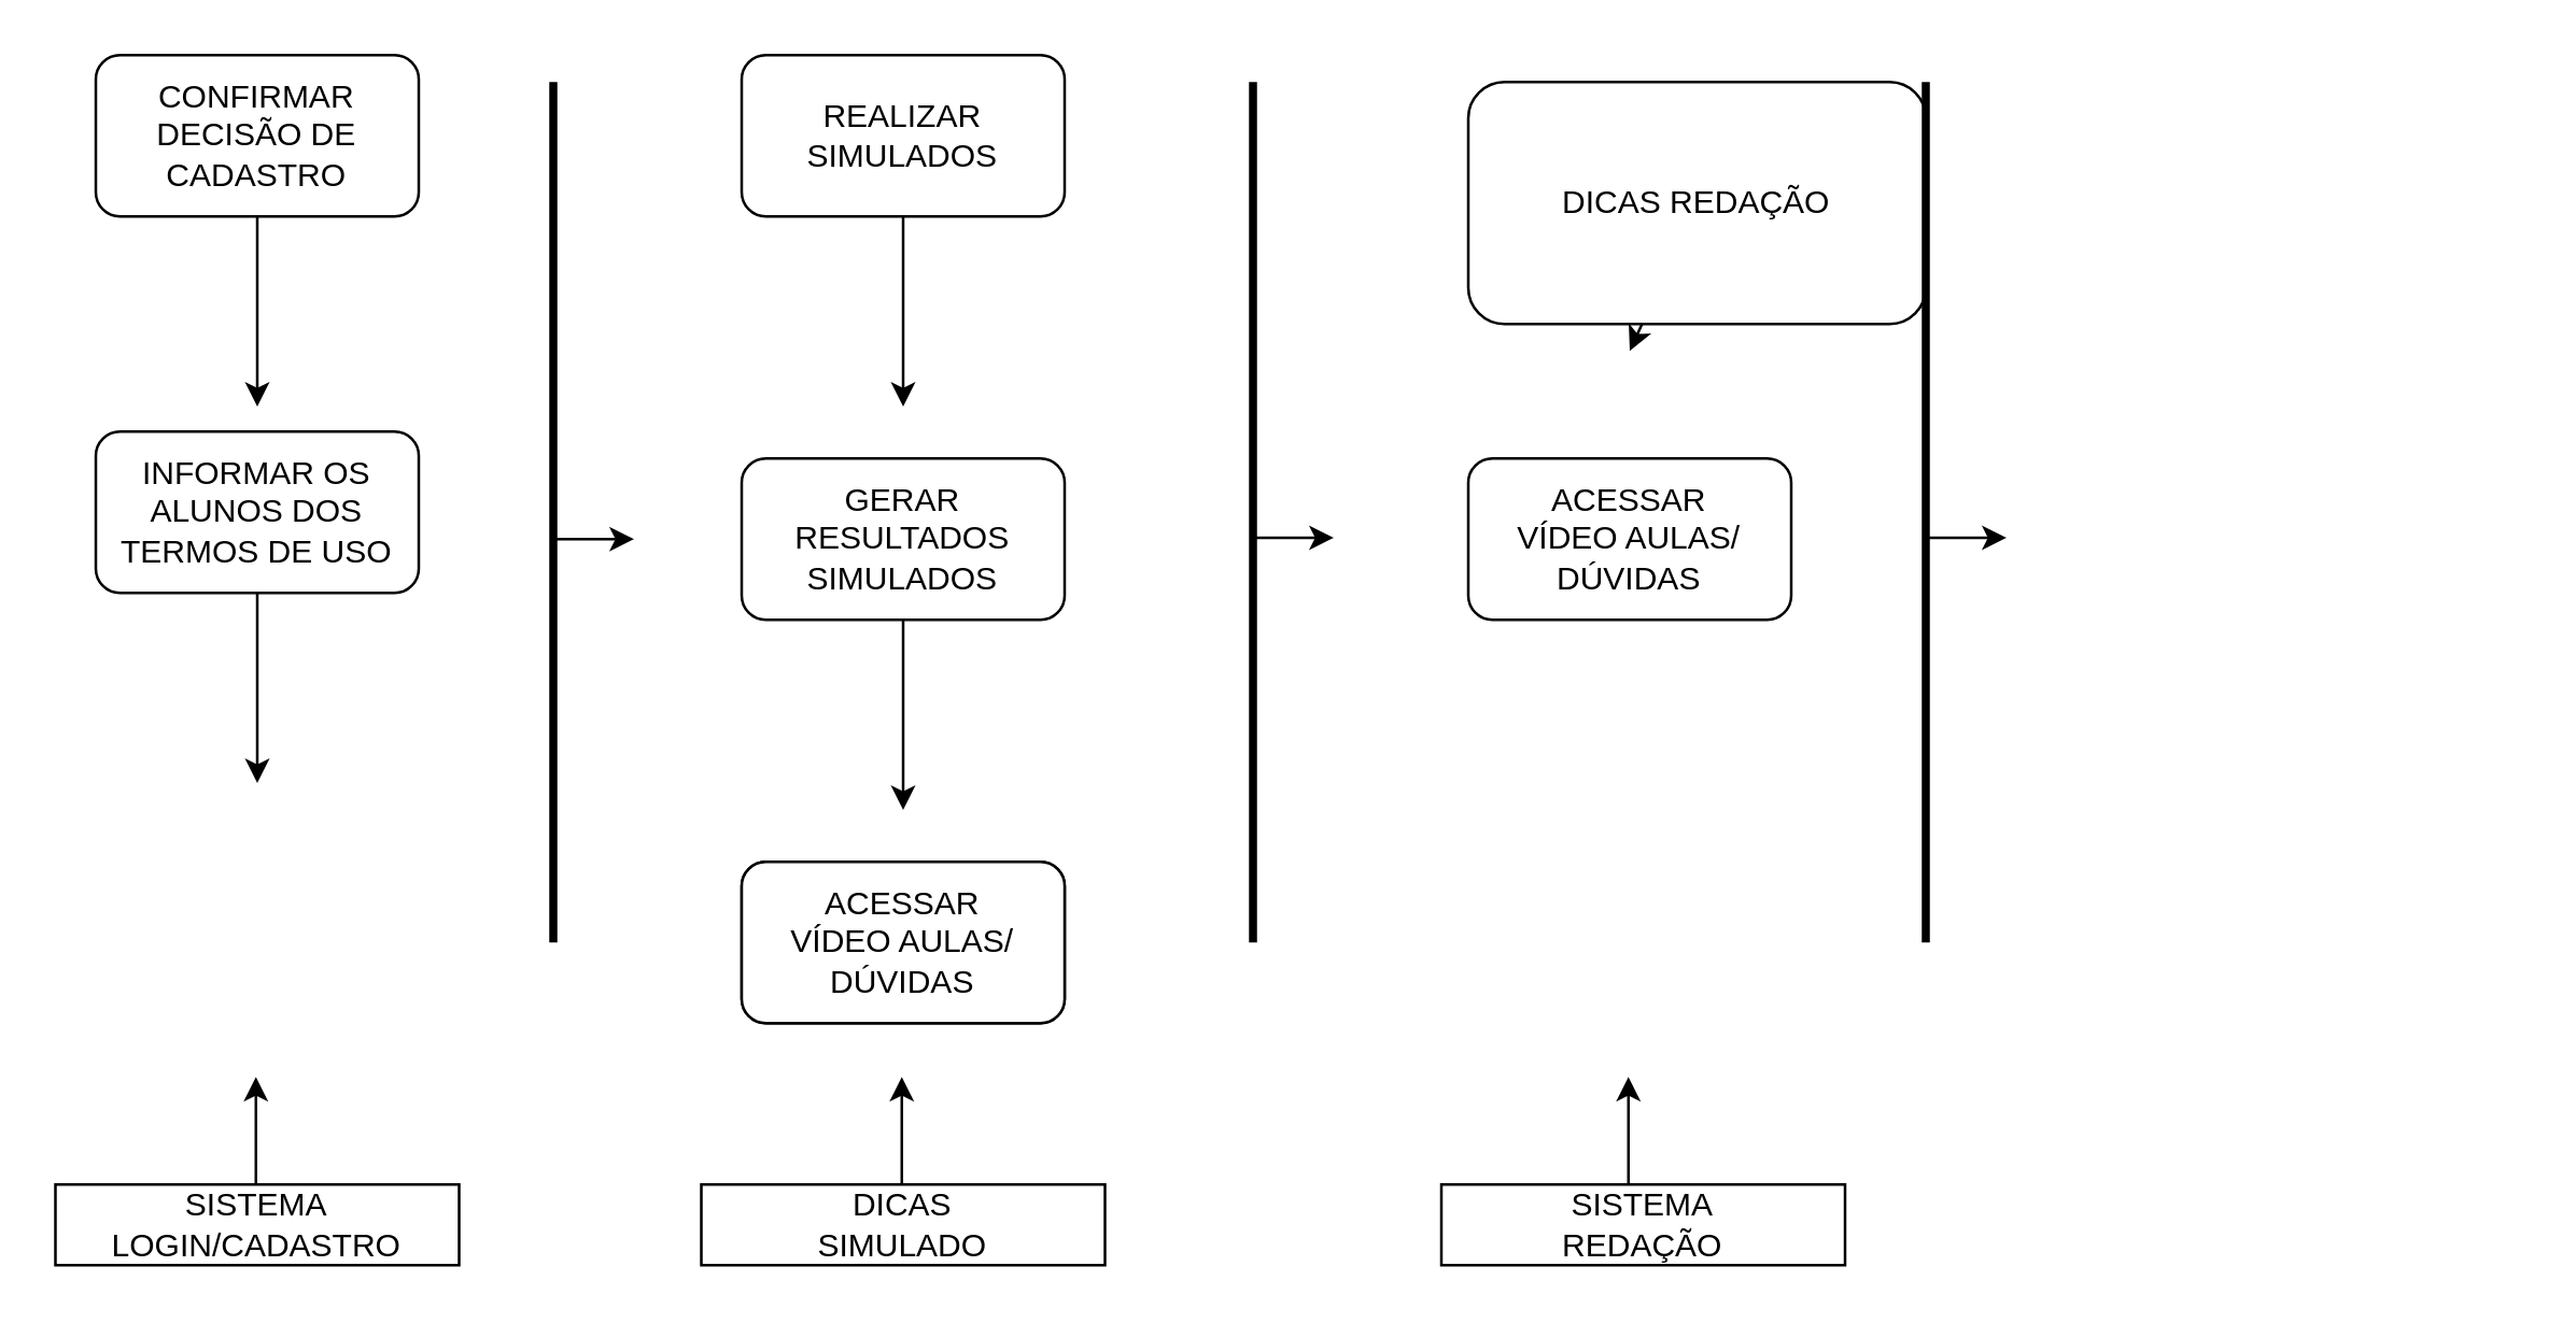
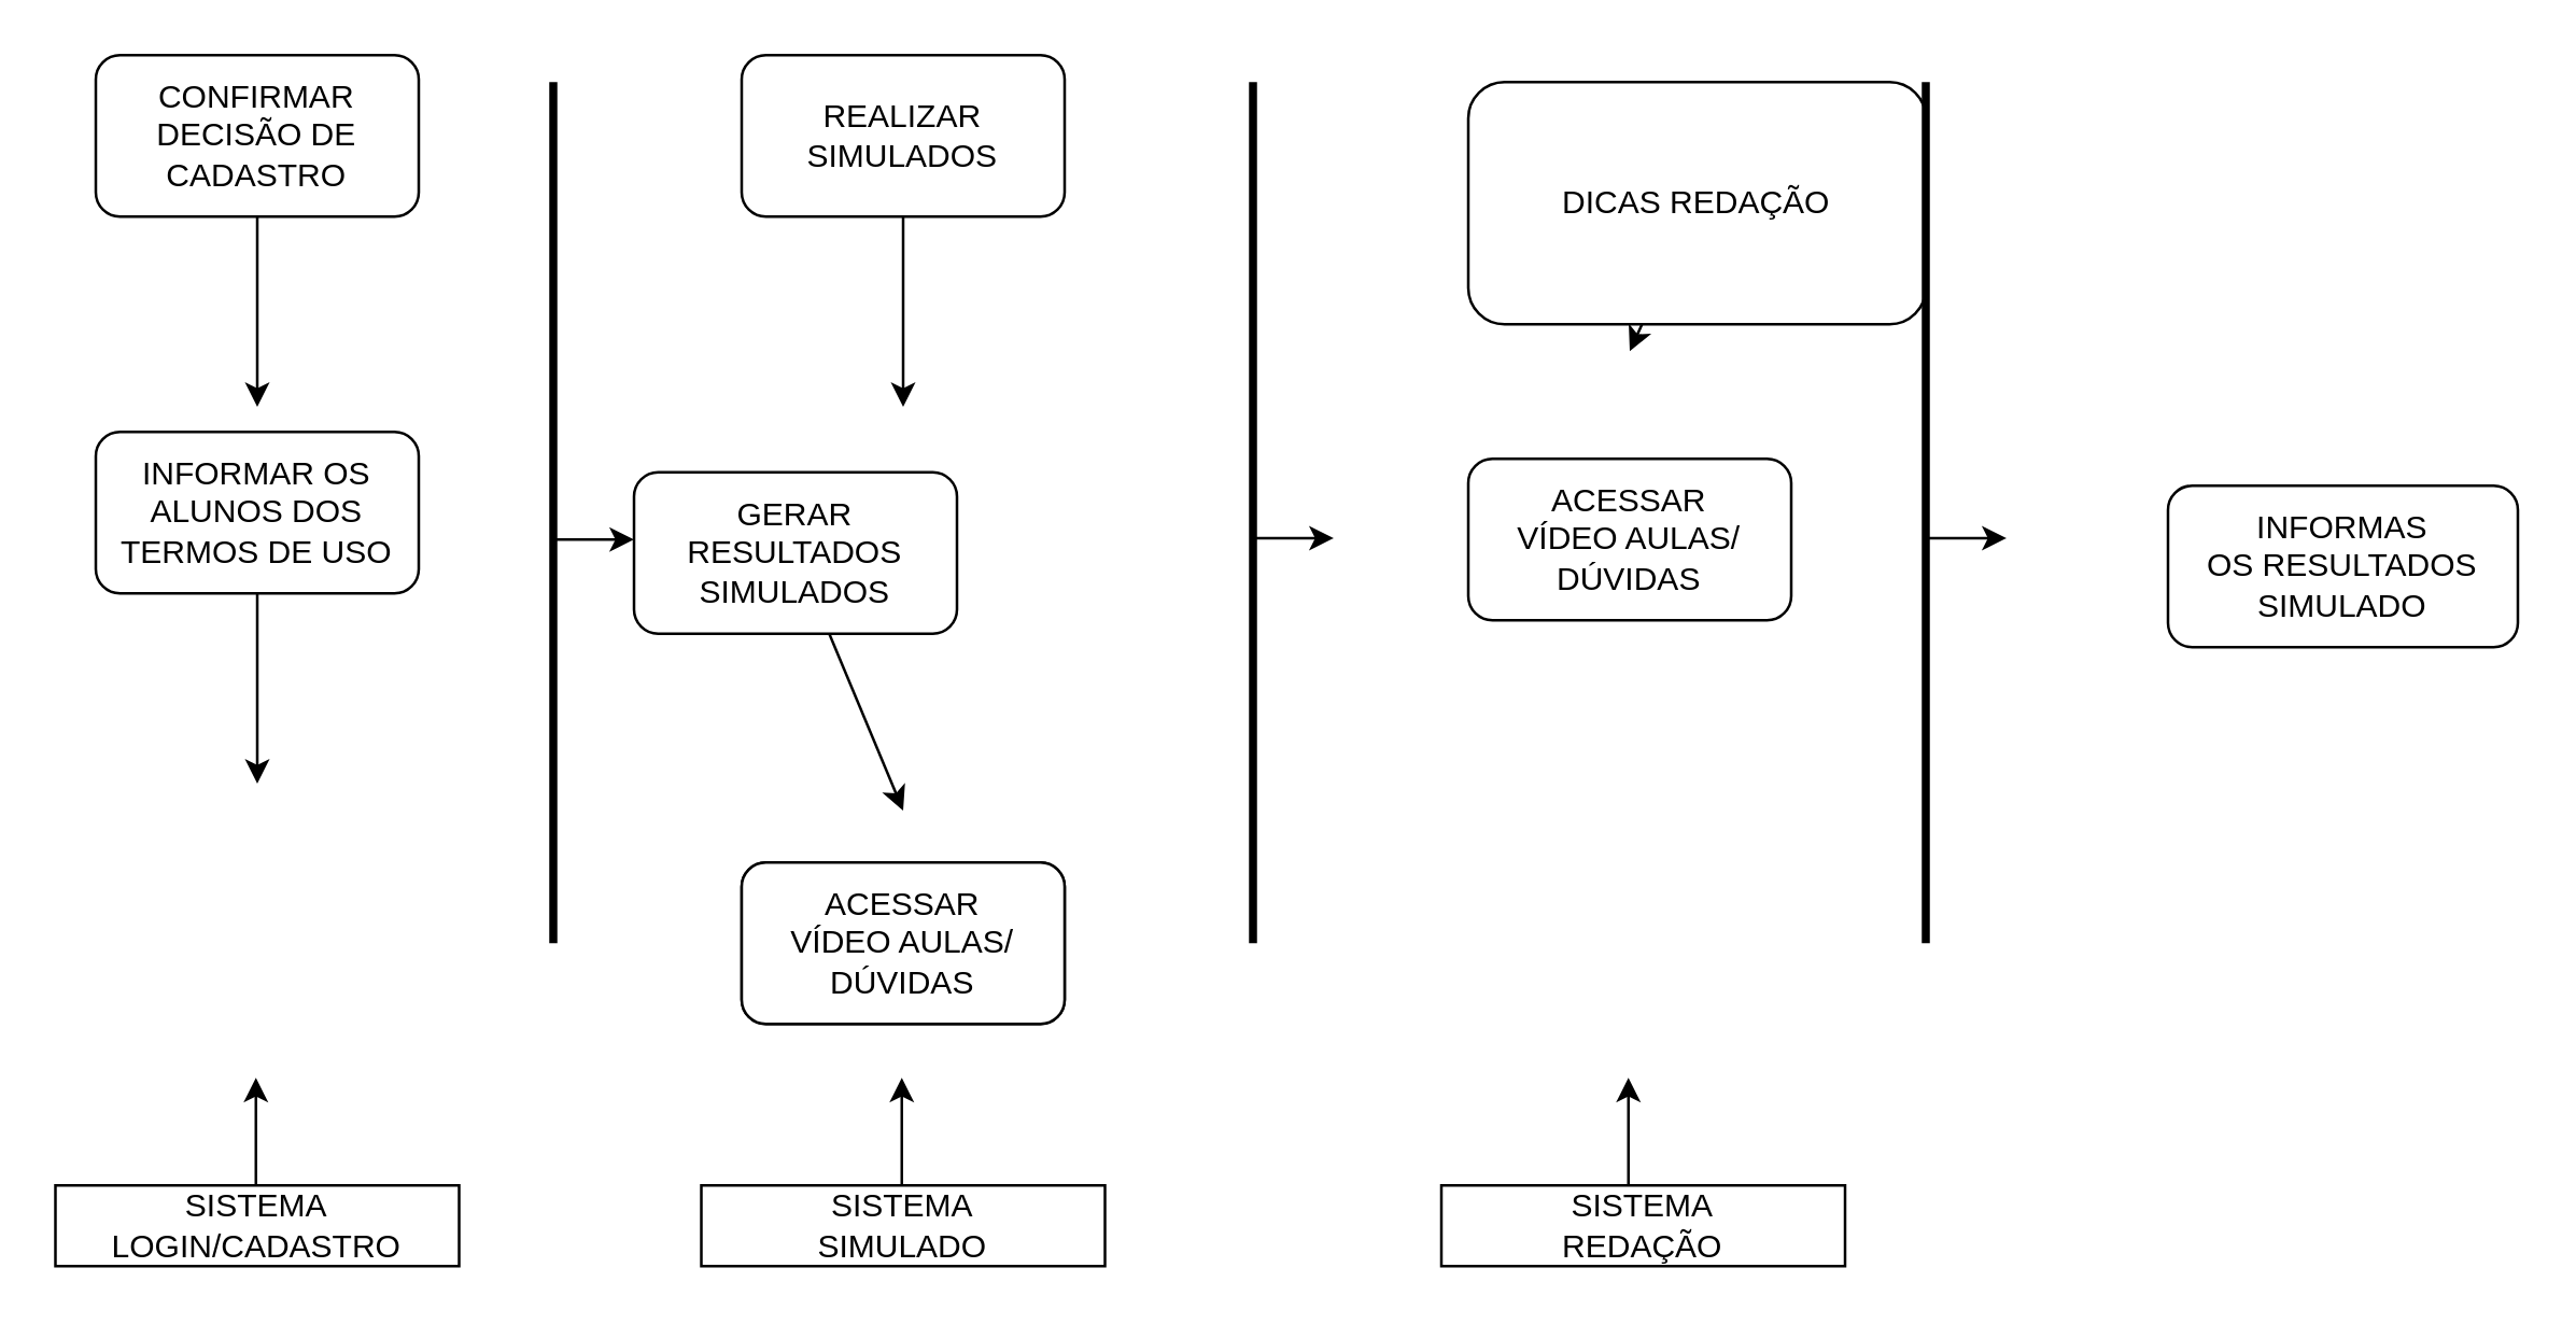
- <mxCell id="5" value="GERAR RESULTADOS&lt;br&gt;SIMULADOS" style="rounded=1;whiteSpace=wrap;html=1;" parent="1" vertex="1"><mxGeometry x="275" y="170" width="120" height="60" as="geometry" /></mxCell>
+ <mxCell id="5" value="GERAR RESULTADOS&lt;br&gt;SIMULADOS" style="rounded=1;whiteSpace=wrap;html=1;" parent="1" vertex="1"><mxGeometry x="235" y="175" width="120" height="60" as="geometry" /></mxCell>
+ <mxCell id="26" value="INFORMAS&lt;br&gt;OS RESULTADOS&lt;br&gt;SIMULADO" style="rounded=1;whiteSpace=wrap;html=1;" parent="1" vertex="1"><mxGeometry x="805" y="180" width="130" height="60" as="geometry" /></mxCell>
- <mxCell id="14" value="DICAS&lt;br&gt;SIMULADO" style="rounded=0;whiteSpace=wrap;html=1;" parent="1" vertex="1"><mxGeometry x="260" y="440" width="150" height="30" as="geometry" /></mxCell>
+ <mxCell id="14" value="SISTEMA&lt;br&gt;SIMULADO" style="rounded=0;whiteSpace=wrap;html=1;" parent="1" vertex="1"><mxGeometry x="260" y="440" width="150" height="30" as="geometry" /></mxCell>
